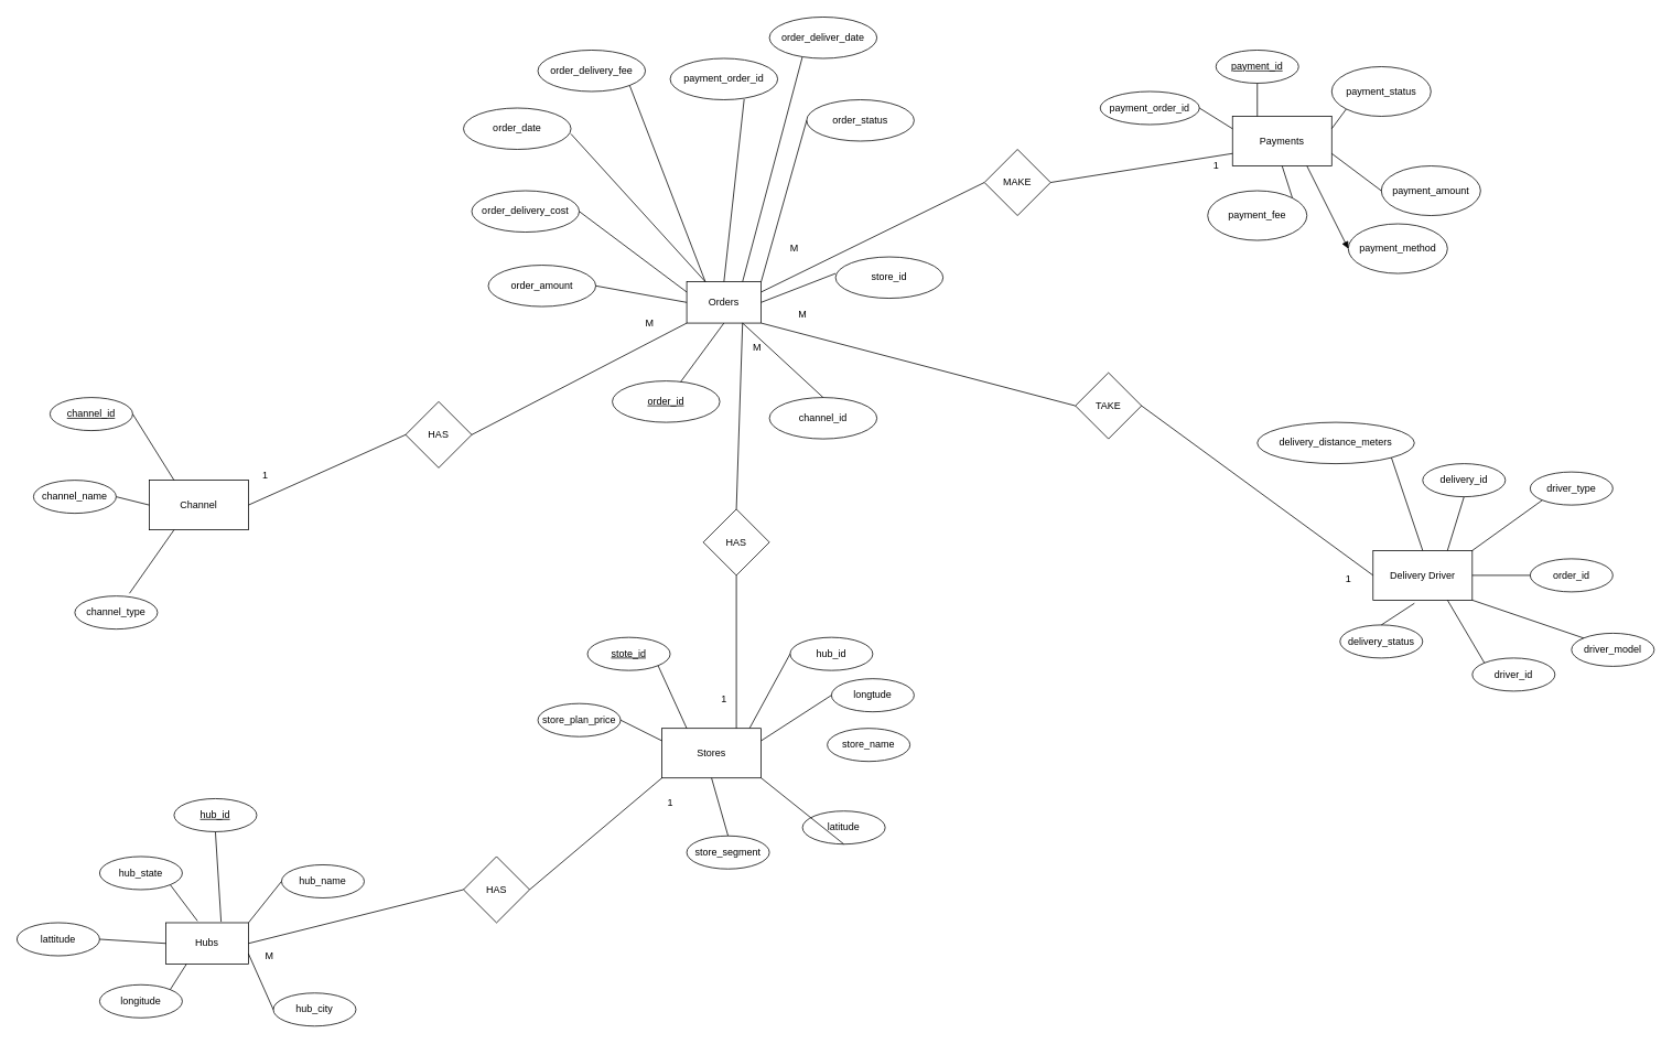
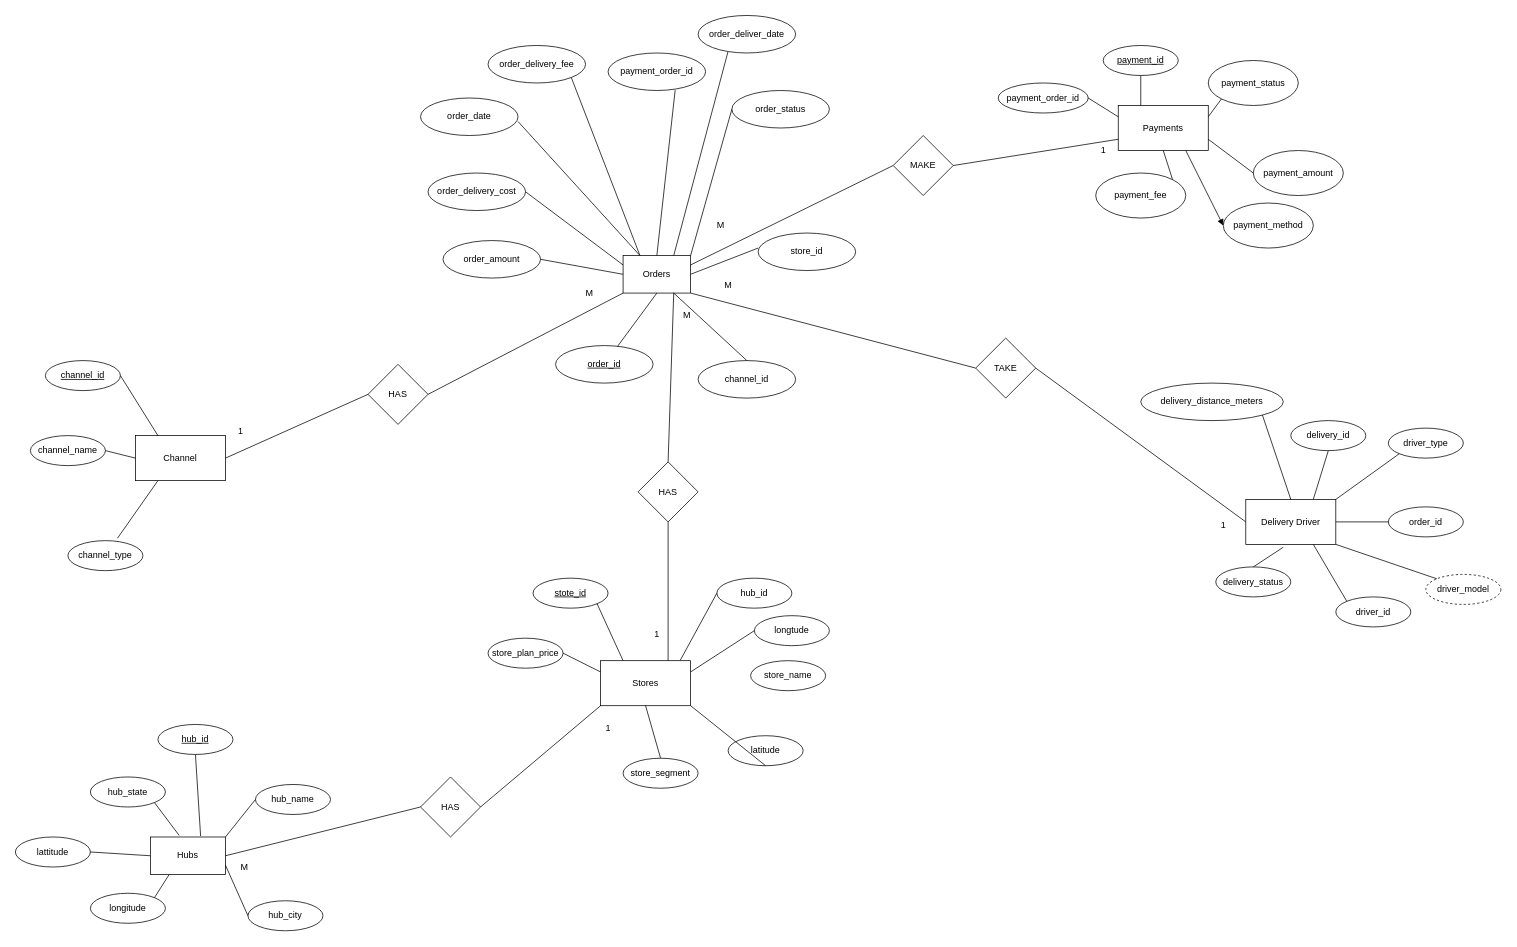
- <mxCell id="30" value="driver_model" style="ellipse;whiteSpace=wrap;html=1;align=center;" vertex="1" parent="1"><mxGeometry x="1900" y="765" width="100" height="40" as="geometry" /></mxCell>
+ <mxCell id="30" value="driver_model" style="ellipse;whiteSpace=wrap;html=1;align=center;dashed=1;" vertex="1" parent="1"><mxGeometry x="1900" y="765" width="100" height="40" as="geometry" /></mxCell>
